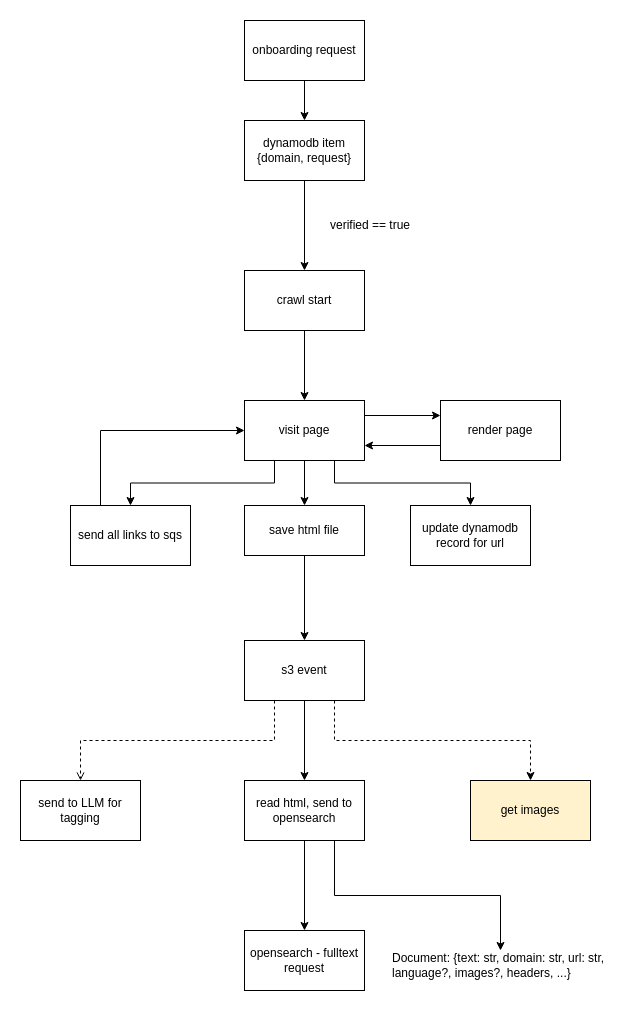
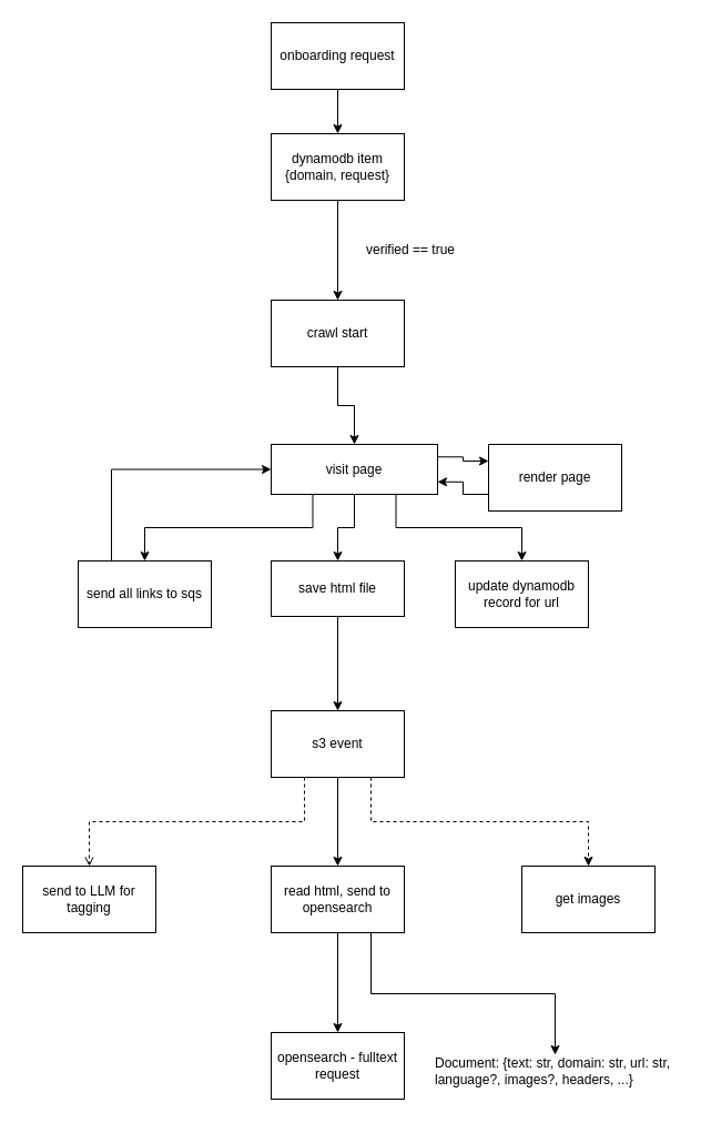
- <mxCell id="13" value="visit page" style="rounded=0;whiteSpace=wrap;html=1;" vertex="1" parent="1"><mxGeometry x="244" y="400" width="120" height="60" as="geometry" /></mxCell>
+ <mxCell id="13" value="visit page" style="rounded=0;whiteSpace=wrap;html=1;" vertex="1" parent="1"><mxGeometry x="244" y="400" width="150" height="45" as="geometry" /></mxCell>
- <mxCell id="29" value="get images" style="rounded=0;whiteSpace=wrap;html=1;fillColor=#fff2cc;" vertex="1" parent="1"><mxGeometry x="470" y="780" width="120" height="60" as="geometry" /></mxCell>
+ <mxCell id="29" value="get images" style="rounded=0;whiteSpace=wrap;html=1;" vertex="1" parent="1"><mxGeometry x="470" y="780" width="120" height="60" as="geometry" /></mxCell>
